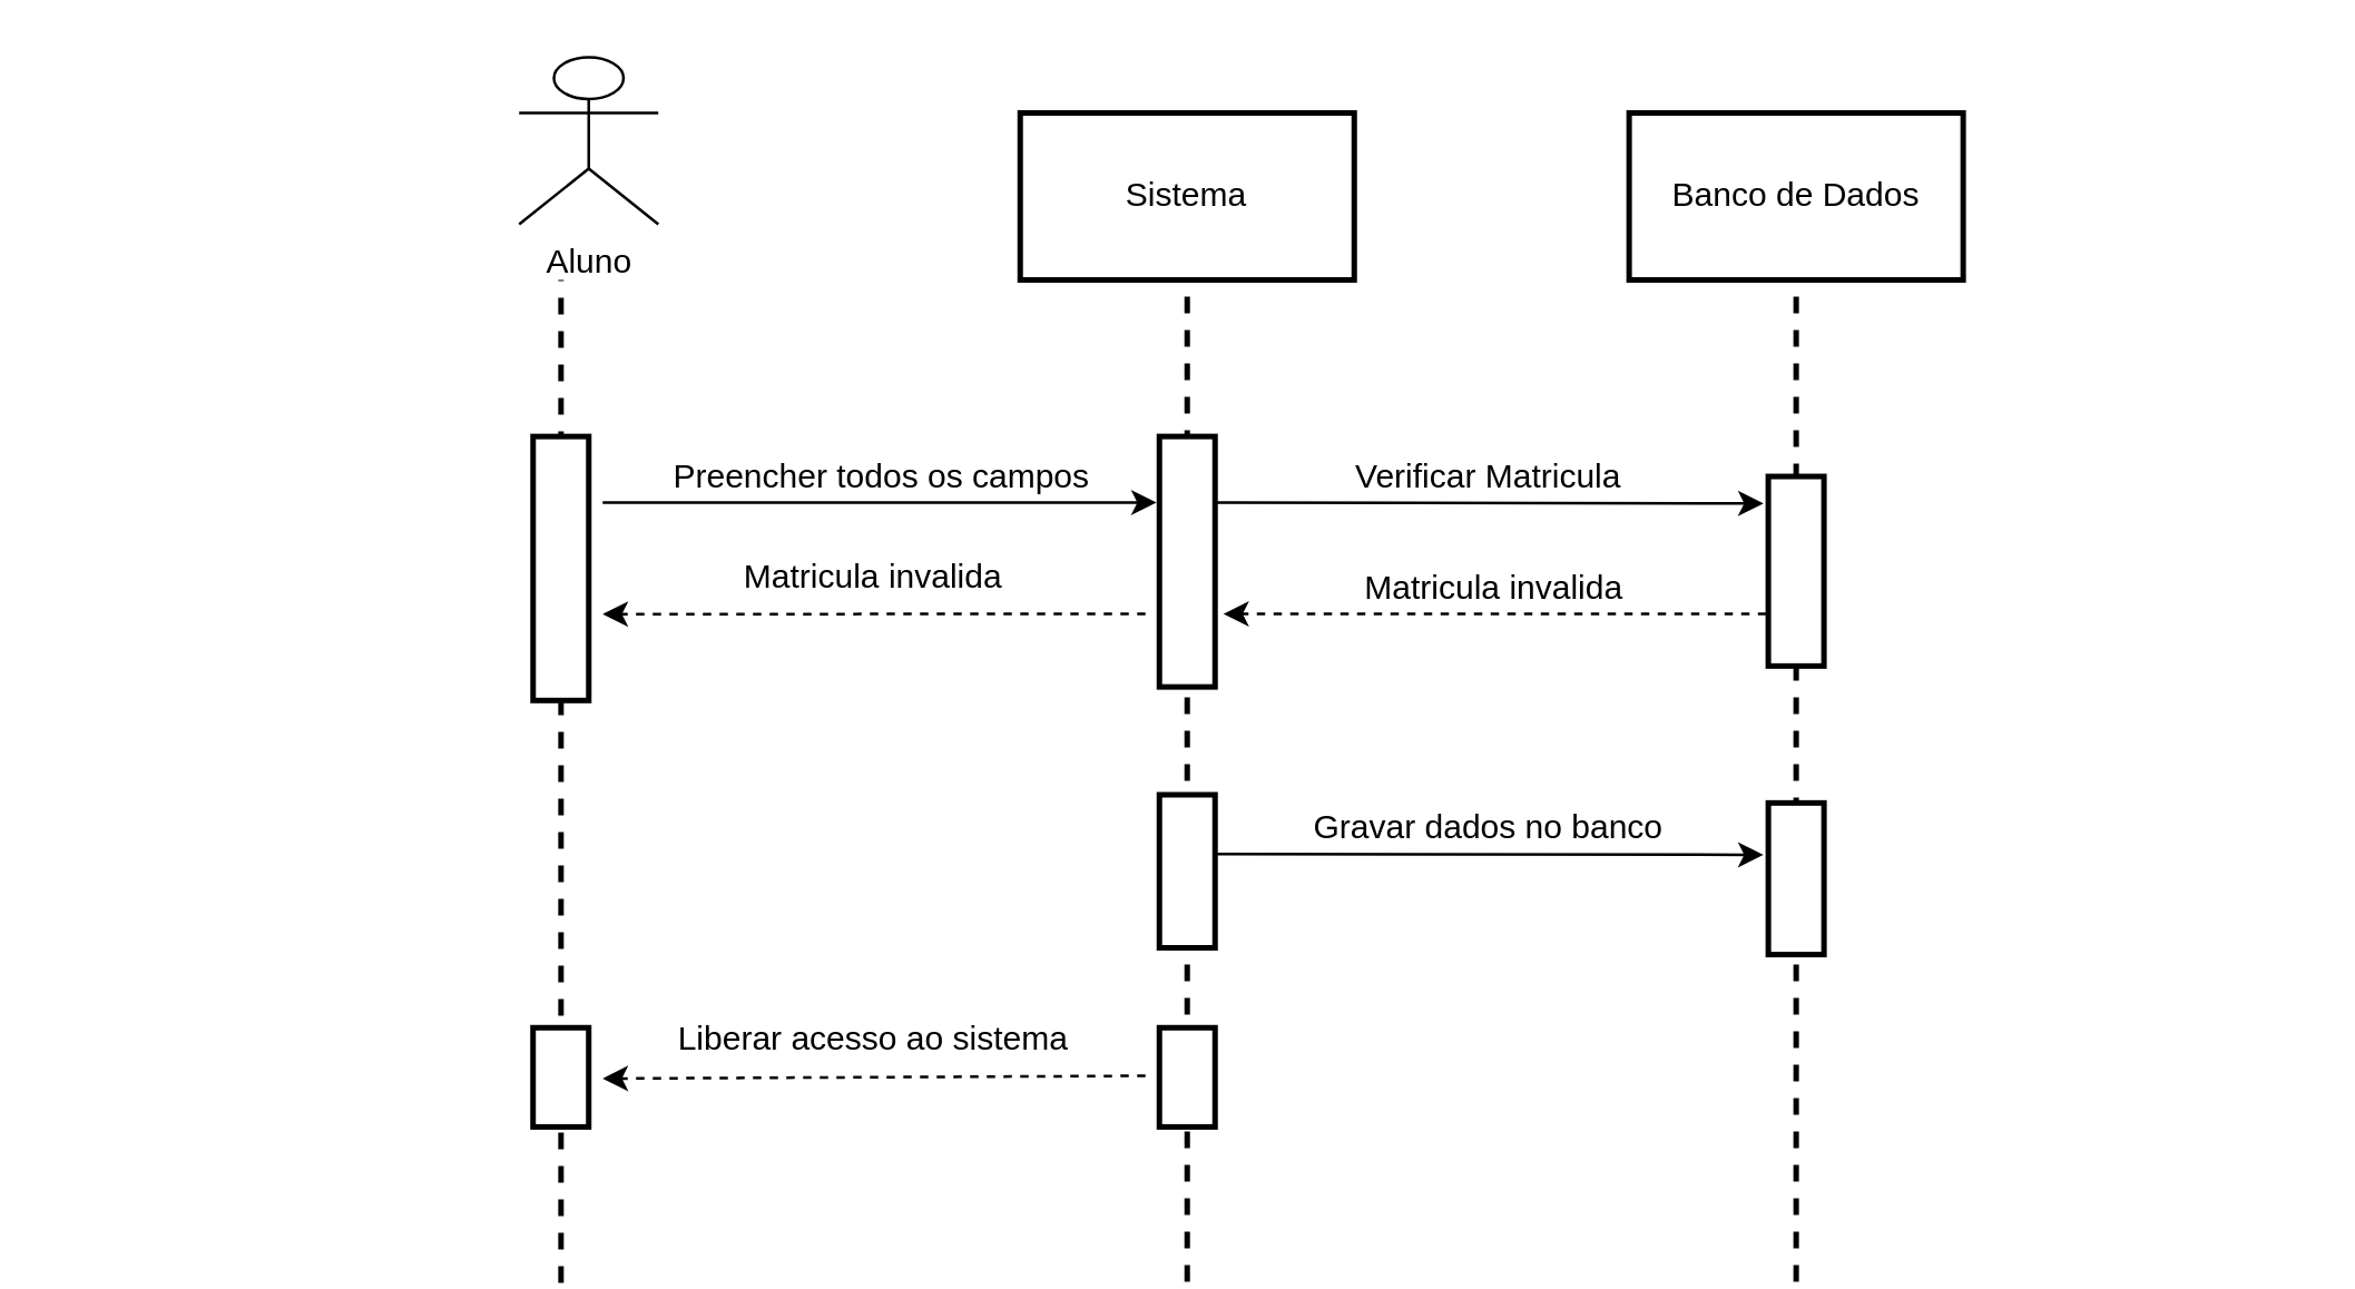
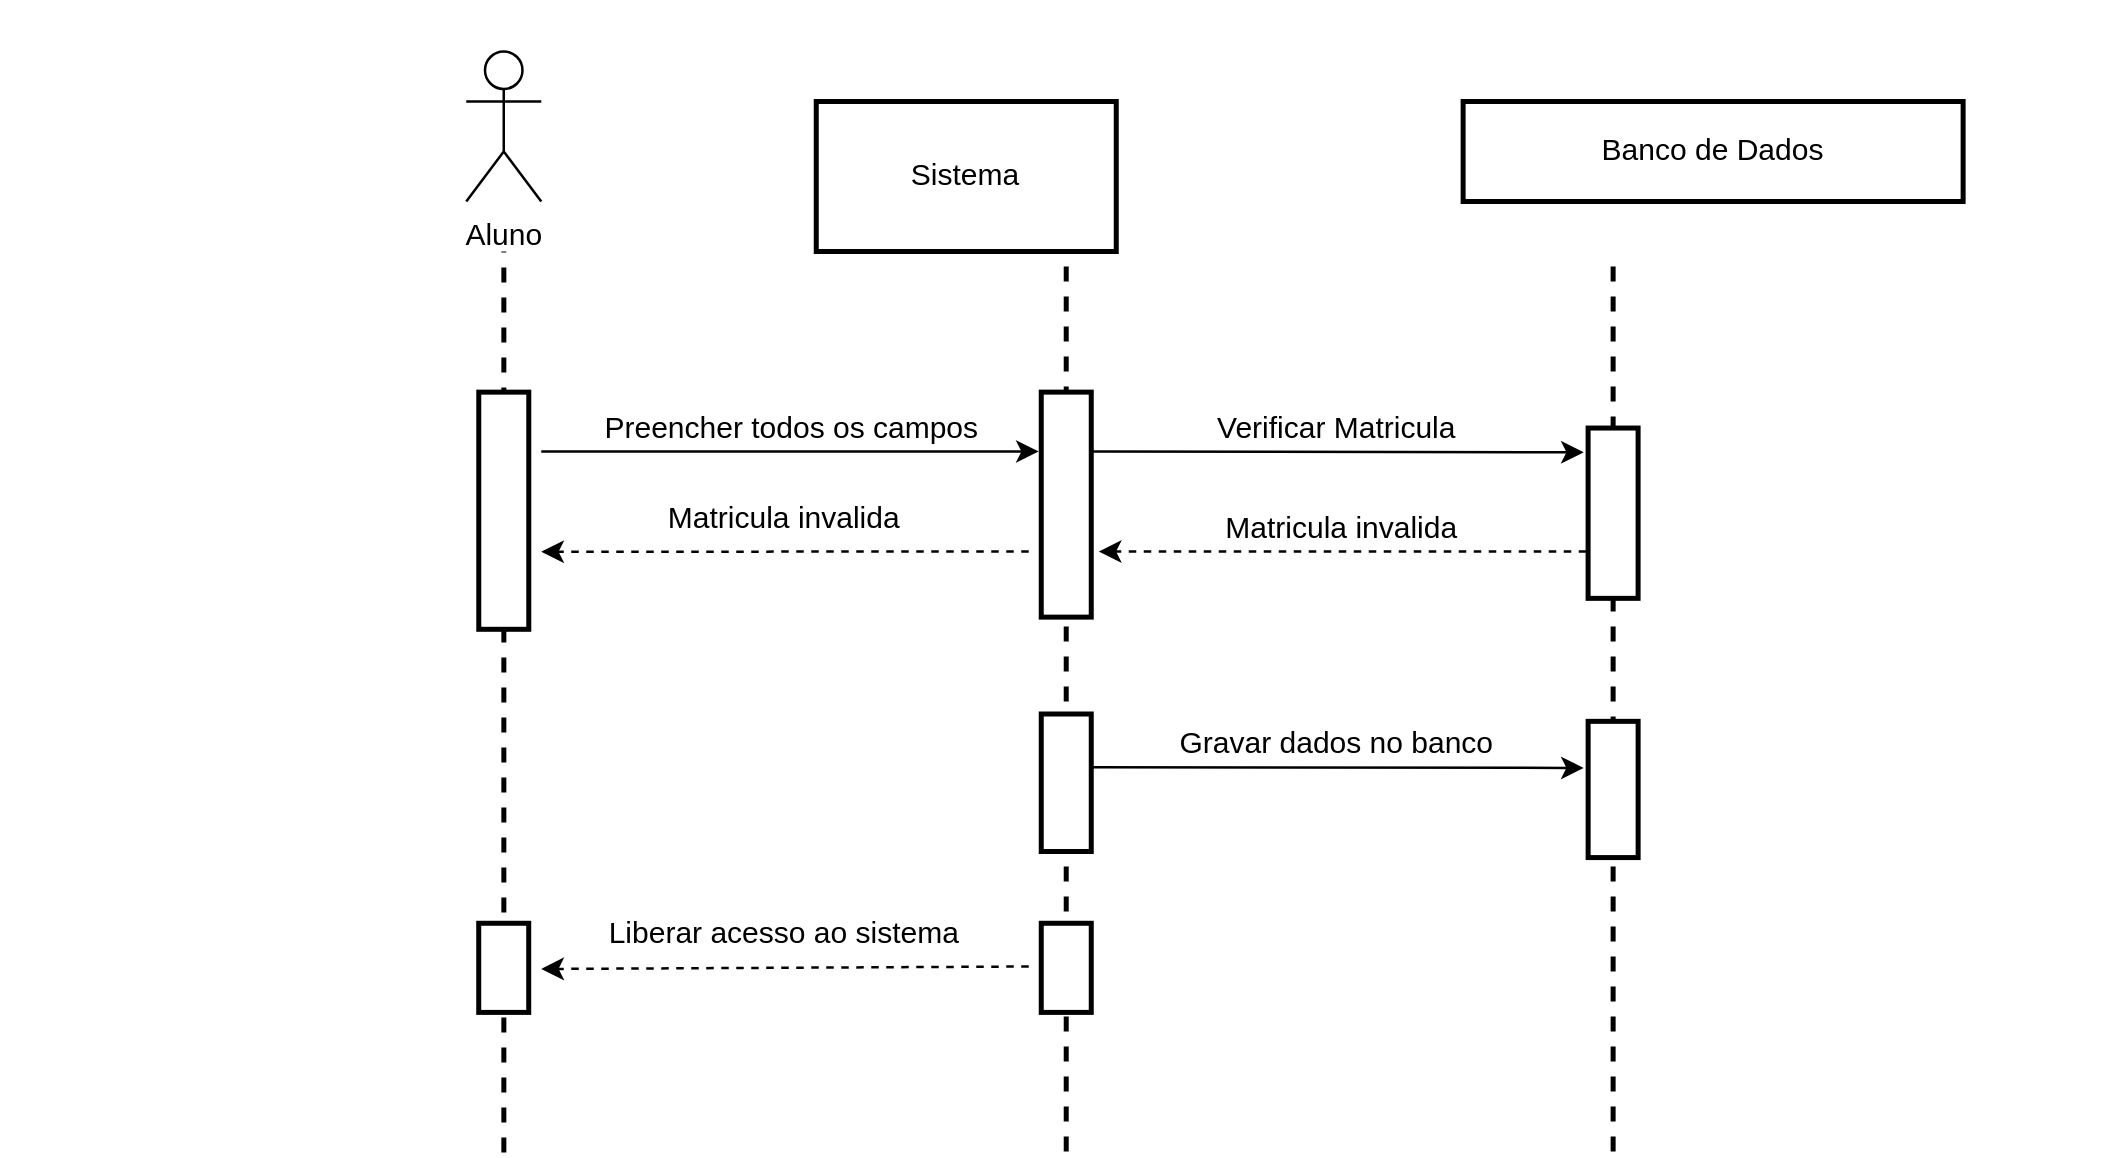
- <mxCell id="2" value="Aluno" style="shape=umlActor;verticalLabelPosition=bottom;labelBackgroundColor=#ffffff;verticalAlign=top;html=1;outlineConnect=0;" parent="1" vertex="1"><mxGeometry x="186" y="20" width="50" height="60" as="geometry" /></mxCell>
+ <mxCell id="2" value="Aluno" style="shape=umlActor;verticalLabelPosition=bottom;labelBackgroundColor=#ffffff;verticalAlign=top;html=1;outlineConnect=0;" parent="1" vertex="1"><mxGeometry x="186" y="20" width="30" height="60" as="geometry" /></mxCell>
- <mxCell id="5" value="&lt;font style=&quot;vertical-align: inherit&quot;&gt;&lt;font style=&quot;vertical-align: inherit&quot;&gt;Sistema&lt;/font&gt;&lt;/font&gt;" style="rounded=0;whiteSpace=wrap;html=1;strokeWidth=2;" parent="1" vertex="1"><mxGeometry x="366" y="40" width="120" height="60" as="geometry" /></mxCell>
+ <mxCell id="5" value="&lt;font style=&quot;vertical-align: inherit&quot;&gt;&lt;font style=&quot;vertical-align: inherit&quot;&gt;Sistema&lt;/font&gt;&lt;/font&gt;" style="rounded=0;whiteSpace=wrap;html=1;strokeWidth=2;" parent="1" vertex="1"><mxGeometry x="326" y="40" width="120" height="60" as="geometry" /></mxCell>
- <mxCell id="12" value="Banco de Dados" style="rounded=0;whiteSpace=wrap;html=1;strokeWidth=2;" parent="1" vertex="1"><mxGeometry x="584.75" y="40" width="120" height="60" as="geometry" /></mxCell>
+ <mxCell id="12" value="Banco de Dados" style="rounded=0;whiteSpace=wrap;html=1;strokeWidth=2;" parent="1" vertex="1"><mxGeometry x="584.75" y="40" width="200" height="40" as="geometry" /></mxCell>
